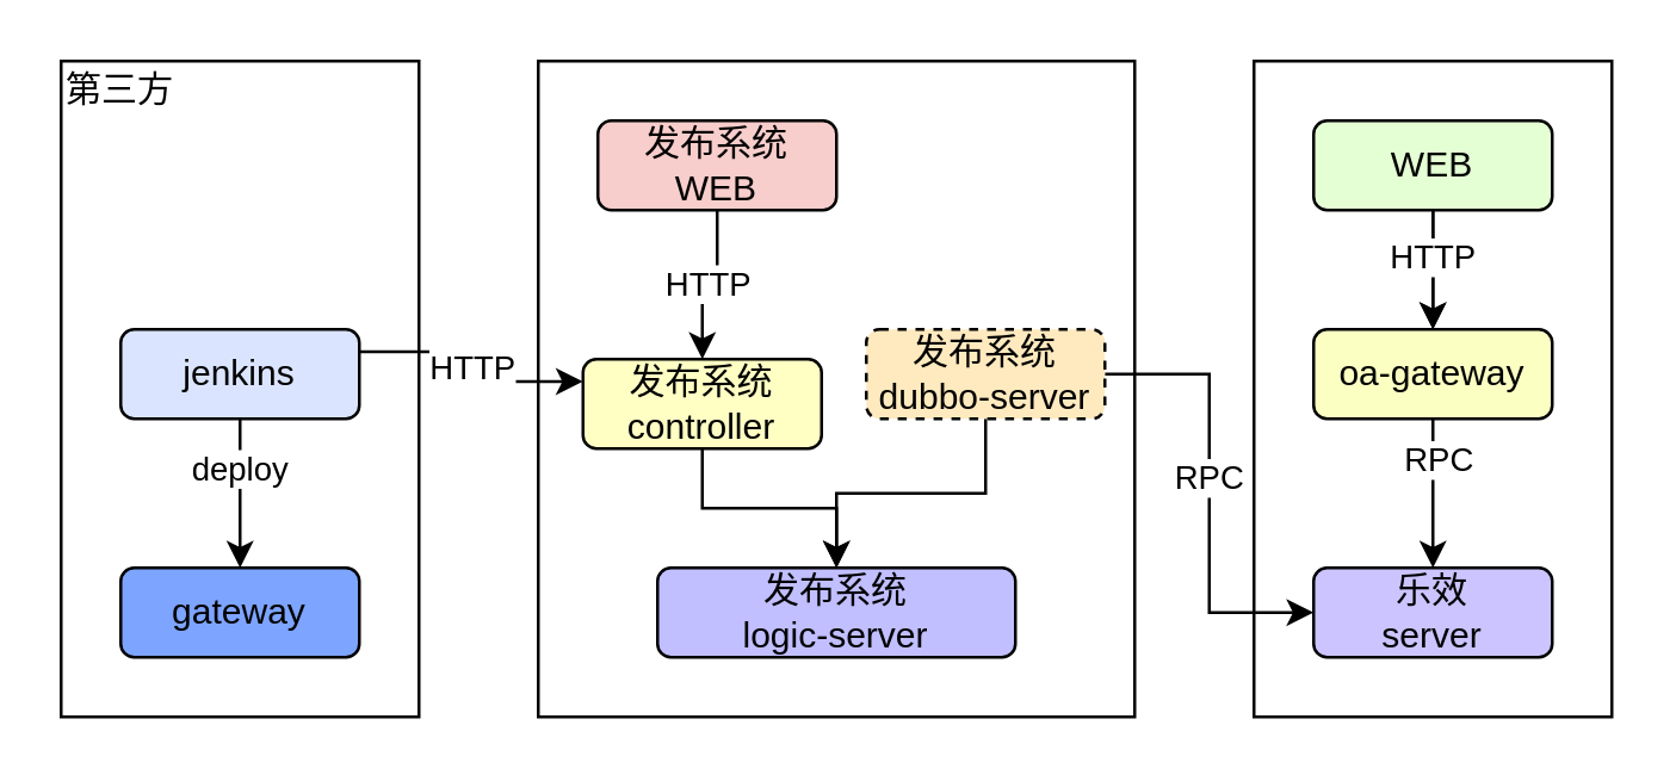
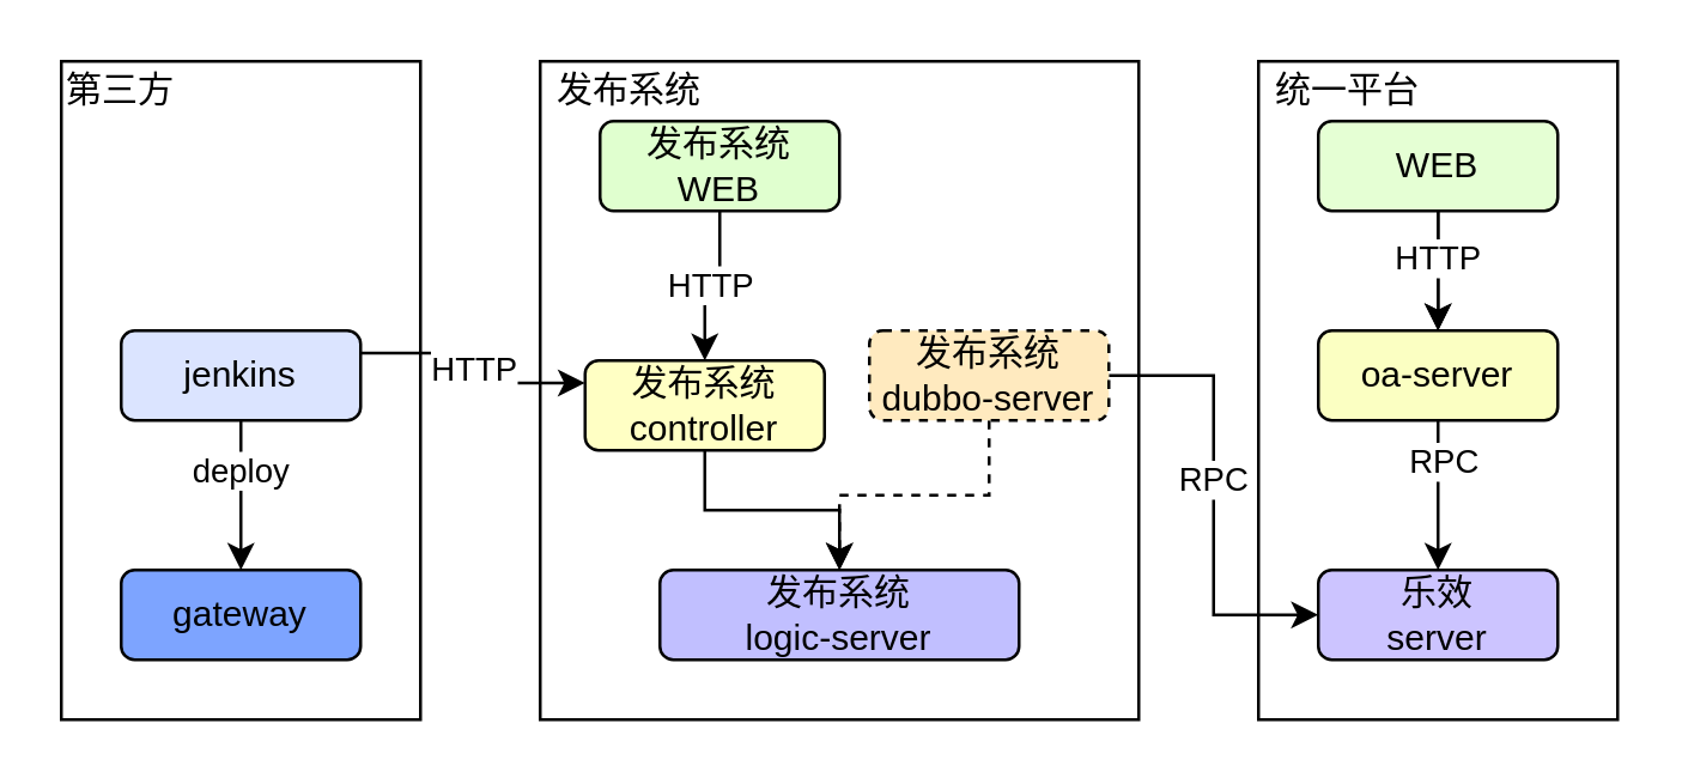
+ <mxCell id="28" value="发布系统" style="text;html=1;strokeColor=none;fillColor=none;align=center;verticalAlign=middle;whiteSpace=wrap;rounded=0;" vertex="1" parent="1"><mxGeometry x="180" y="20" width="60" height="20" as="geometry" /></mxCell>
+ <mxCell id="29" value="统一平台" style="text;html=1;strokeColor=none;fillColor=none;align=center;verticalAlign=middle;whiteSpace=wrap;rounded=0;" vertex="1" parent="1"><mxGeometry x="420" y="20" width="60" height="20" as="geometry" /></mxCell>
- <mxCell id="26" value="发布系统&lt;br&gt;WEB" style="whiteSpace=wrap;html=1;rounded=1;fillColor=#f8cecc;" vertex="1" parent="1"><mxGeometry x="200" y="40" width="80" height="30" as="geometry" /></mxCell>
+ <mxCell id="26" value="发布系统&lt;br&gt;WEB" style="whiteSpace=wrap;html=1;rounded=1;fillColor=#E0FFCF;" vertex="1" parent="1"><mxGeometry x="200" y="40" width="80" height="30" as="geometry" /></mxCell>
- <mxCell id="17" value="oa-gateway" style="whiteSpace=wrap;html=1;rounded=1;fillColor=#FBFFC2;" vertex="1" parent="1"><mxGeometry x="440" y="110" width="80" height="30" as="geometry" /></mxCell>
+ <mxCell id="17" value="oa-server" style="whiteSpace=wrap;html=1;rounded=1;fillColor=#FBFFC2;" vertex="1" parent="1"><mxGeometry x="440" y="110" width="80" height="30" as="geometry" /></mxCell>
- <mxCell id="7" style="edgeStyle=orthogonalEdgeStyle;rounded=0;orthogonalLoop=1;jettySize=auto;html=1;entryX=0.5;entryY=0;entryDx=0;entryDy=0;" edge="1" parent="1" source="8" target="18"><mxGeometry relative="1" as="geometry" /></mxCell>
+ <mxCell id="7" style="edgeStyle=orthogonalEdgeStyle;rounded=0;orthogonalLoop=1;jettySize=auto;html=1;entryX=0.5;entryY=0;entryDx=0;entryDy=0;dashed=1;" edge="1" parent="1" source="8" target="18"><mxGeometry relative="1" as="geometry" /></mxCell>
